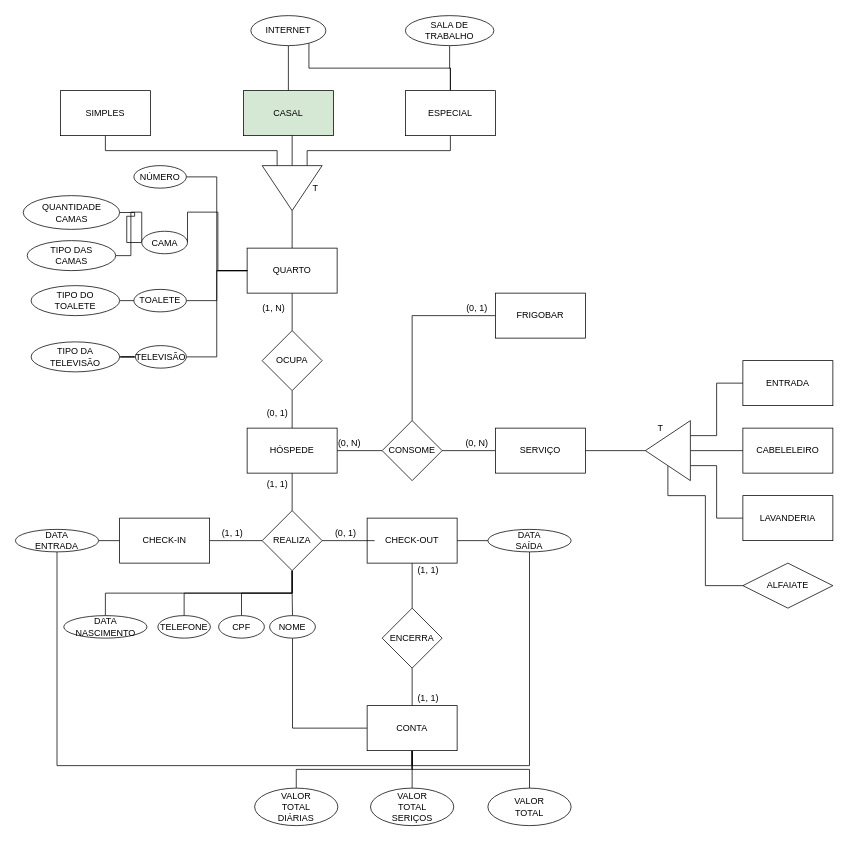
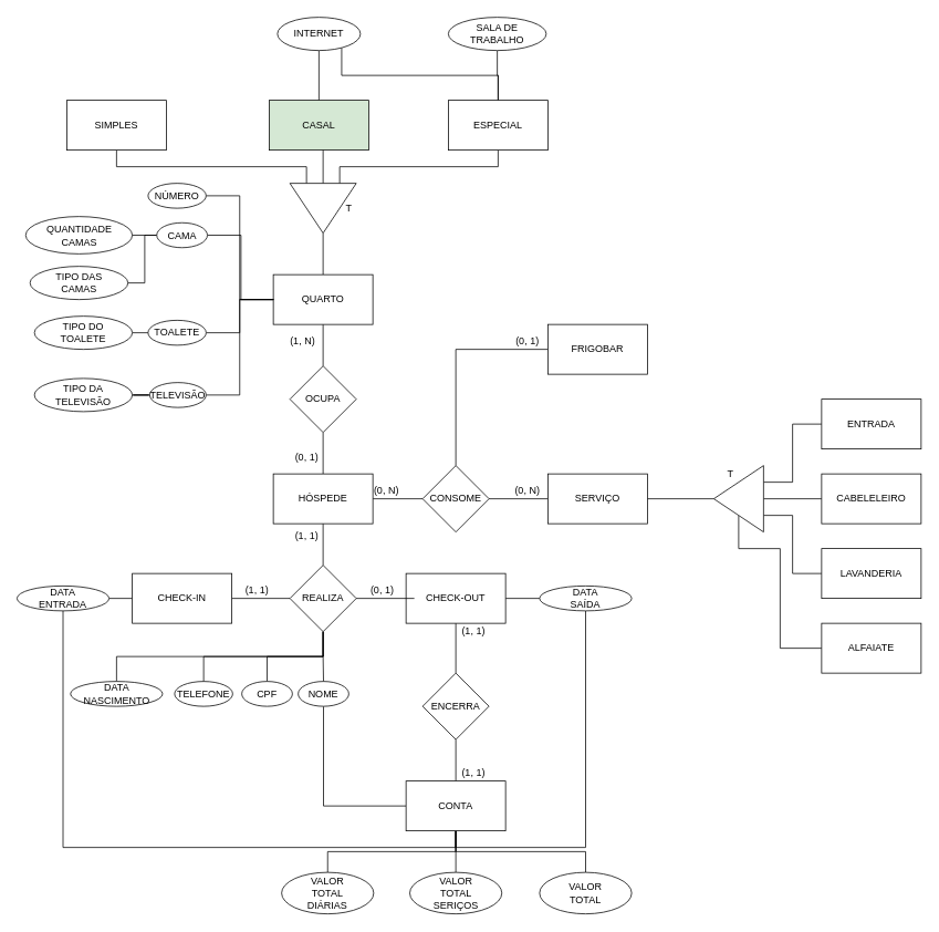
- <mxCell id="86" value="CAMA" style="ellipse;whiteSpace=wrap;html=1;" vertex="1" parent="1"><mxGeometry x="188.5" y="307.5" width="61" height="30" as="geometry" /></mxCell>
+ <mxCell id="86" value="CAMA" style="ellipse;whiteSpace=wrap;html=1;" vertex="1" parent="1"><mxGeometry x="188.5" y="267.5" width="61" height="30" as="geometry" /></mxCell>
- <mxCell id="56" value="ALFAIATE" style="rhombus;whiteSpace=wrap;html=1;" vertex="1" parent="1"><mxGeometry x="990" y="750" width="120" height="60" as="geometry" /></mxCell>
+ <mxCell id="56" value="ALFAIATE" style="rounded=0;whiteSpace=wrap;html=1;" vertex="1" parent="1"><mxGeometry x="990" y="750" width="120" height="60" as="geometry" /></mxCell>
